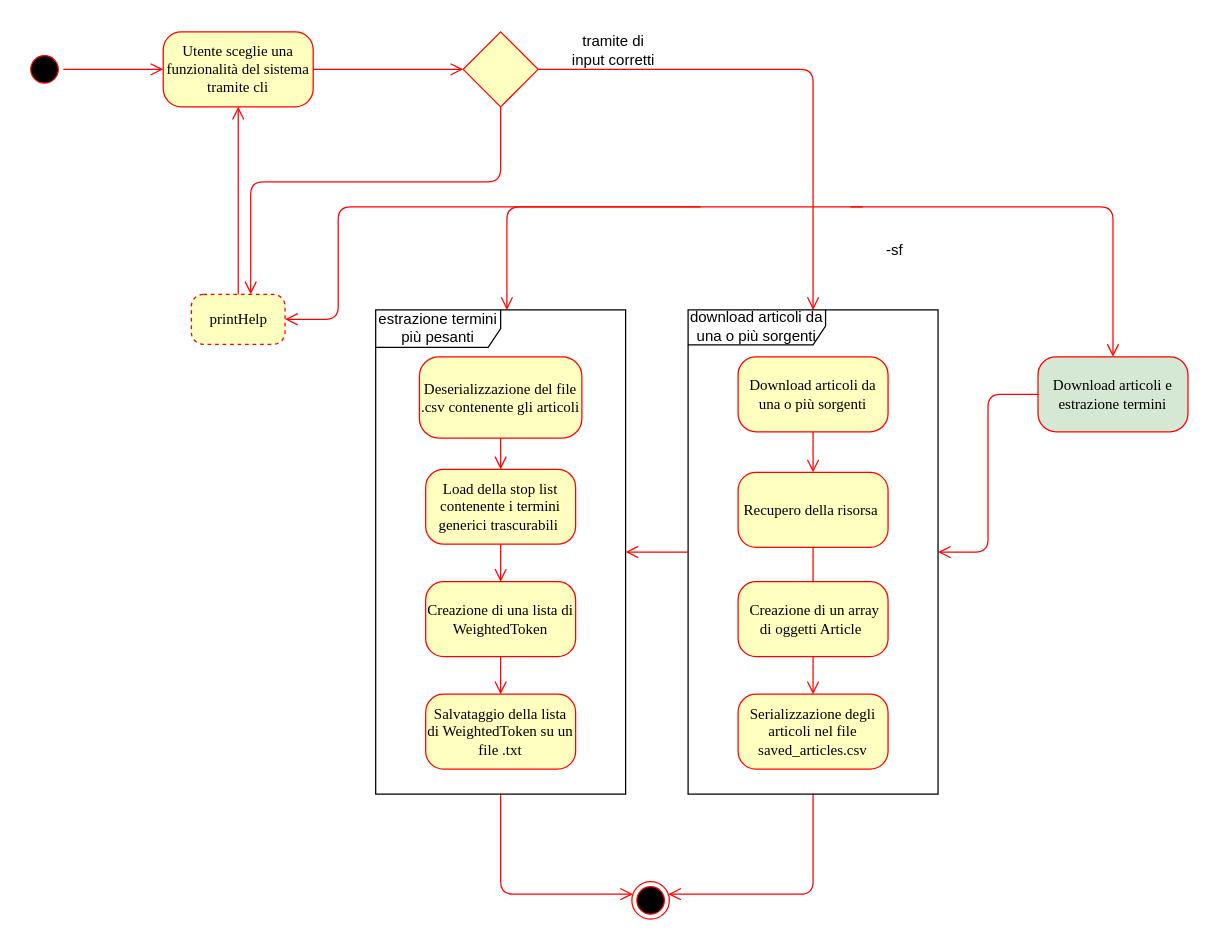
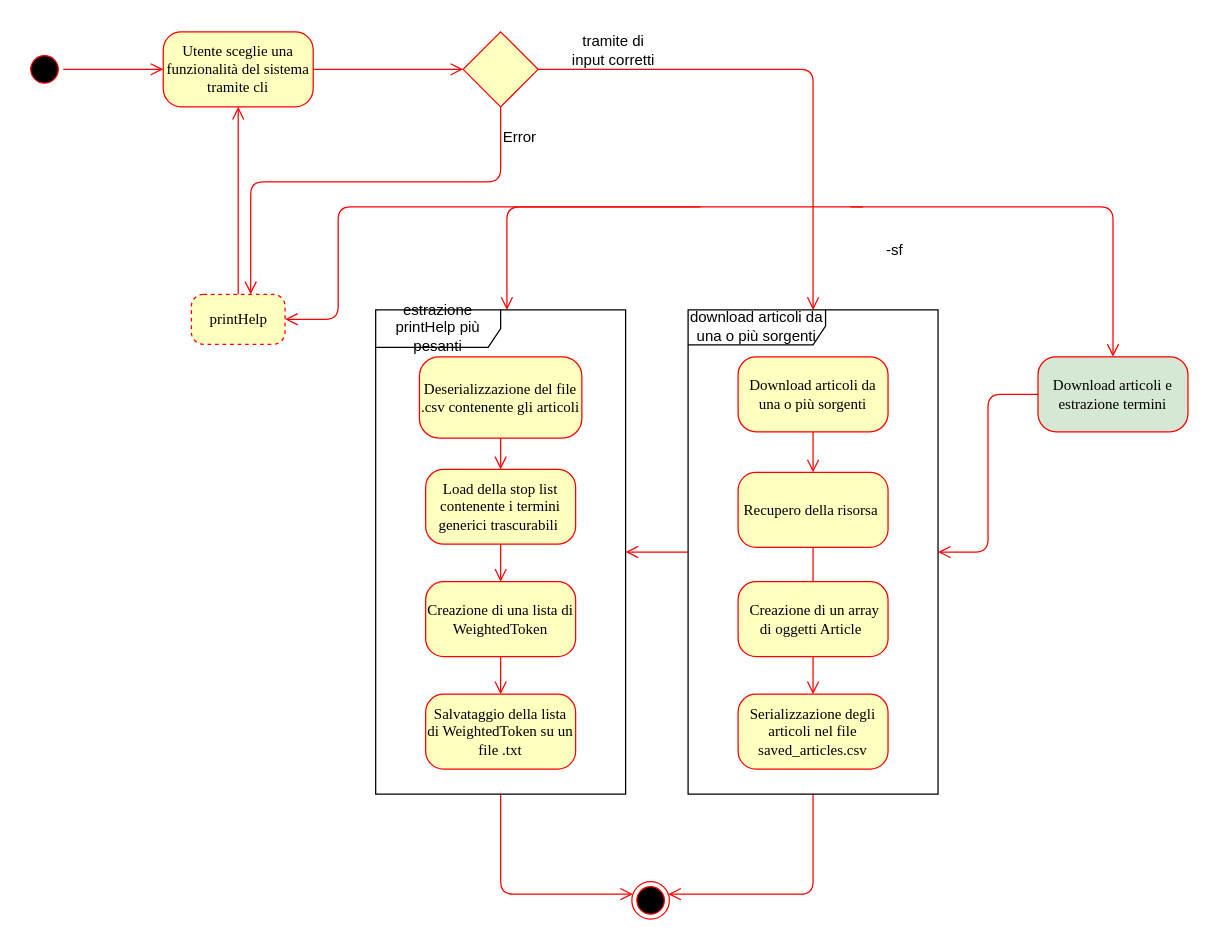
+ <mxCell id="28" value="Error" style="text;html=1;align=center;verticalAlign=middle;resizable=0;points=[];autosize=1;strokeColor=none;fillColor=none;" vertex="1" parent="1"><mxGeometry x="390" y="95" width="50" height="30" as="geometry" /></mxCell>
- <mxCell id="36" value="estrazione termini più pesanti" style="shape=umlFrame;whiteSpace=wrap;html=1;pointerEvents=0;width=100;height=30;" vertex="1" parent="1"><mxGeometry x="300" y="247.5" width="200" height="387.5" as="geometry" /></mxCell>
+ <mxCell id="36" value="estrazione printHelp più pesanti" style="shape=umlFrame;whiteSpace=wrap;html=1;pointerEvents=0;width=100;height=30;" vertex="1" parent="1"><mxGeometry x="300" y="247.5" width="200" height="387.5" as="geometry" /></mxCell>
